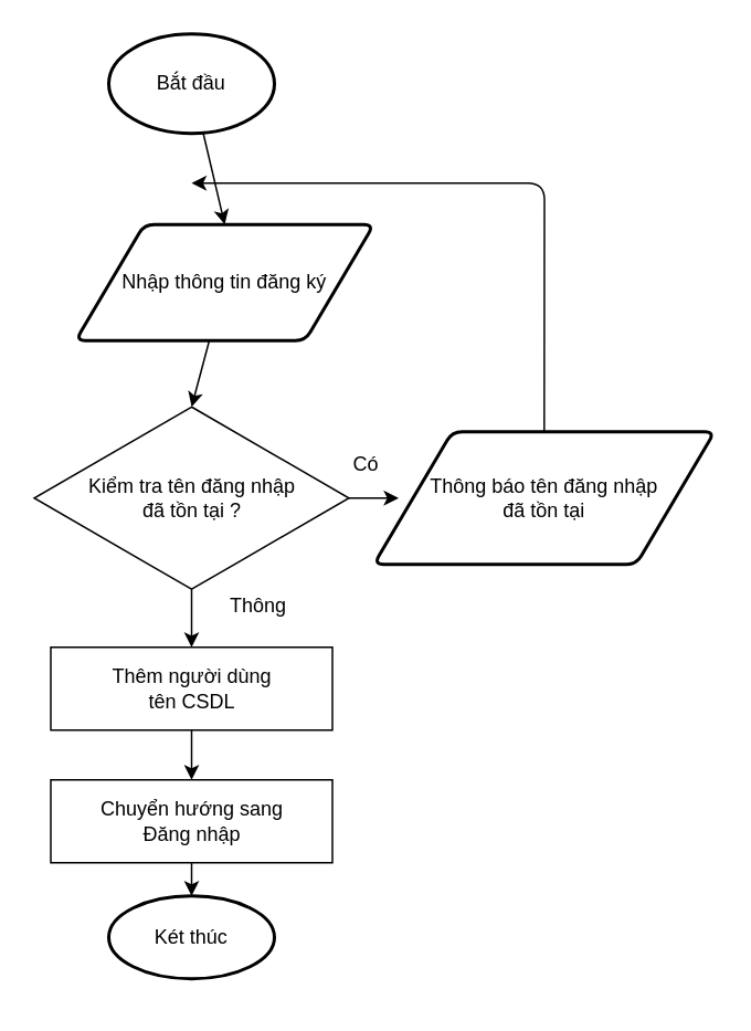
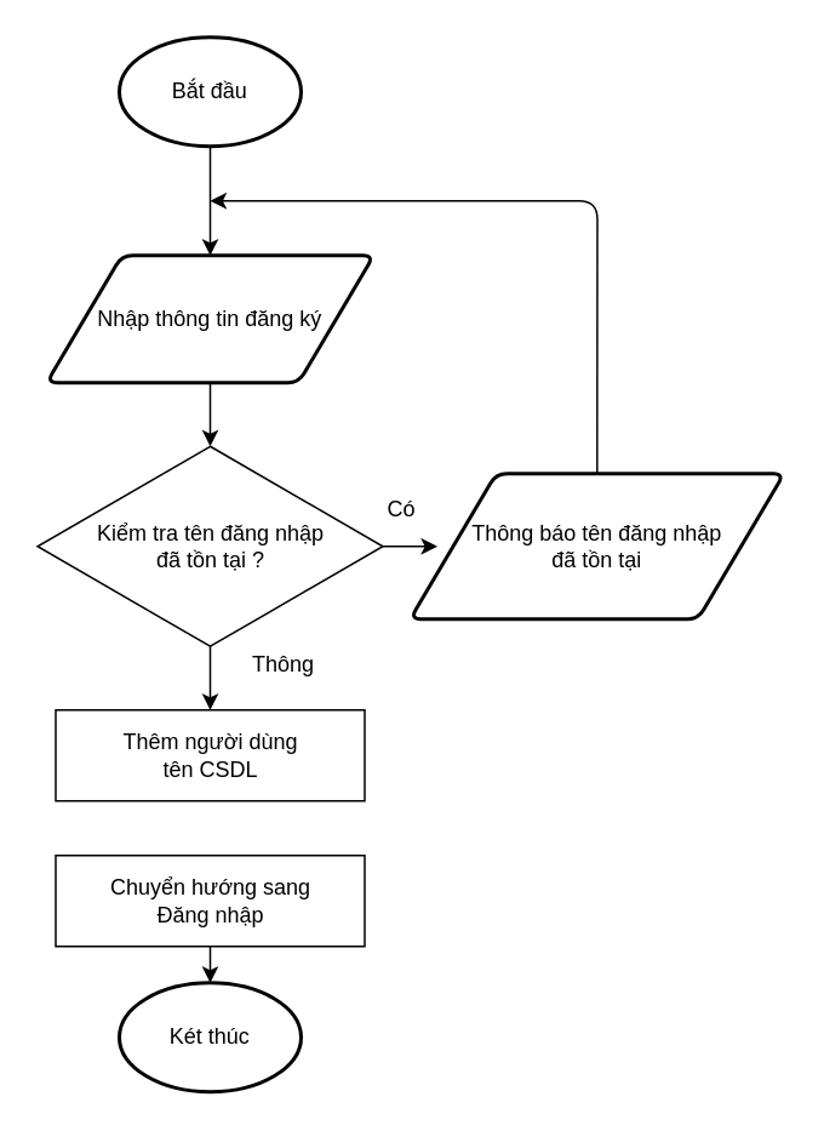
- <mxCell id="6" value="Nhập thông tin đăng ký" style="shape=parallelogram;html=1;strokeWidth=2;perimeter=parallelogramPerimeter;whiteSpace=wrap;rounded=1;arcSize=12;size=0.23;" parent="1" vertex="1"><mxGeometry x="45" y="135" width="180" height="70" as="geometry" /></mxCell>
+ <mxCell id="6" value="Nhập thông tin đăng ký" style="shape=parallelogram;html=1;strokeWidth=2;perimeter=parallelogramPerimeter;whiteSpace=wrap;rounded=1;arcSize=12;size=0.23;" parent="1" vertex="1"><mxGeometry x="25" y="140" width="180" height="70" as="geometry" /></mxCell>
- <mxCell id="12" style="edgeStyle=none;html=1;exitX=0.5;exitY=1;exitDx=0;exitDy=0;entryX=0.5;entryY=0;entryDx=0;entryDy=0;" parent="1" source="13" target="15" edge="1"><mxGeometry relative="1" as="geometry" /></mxCell>
- <mxCell id="4" value="Két thúc" style="strokeWidth=2;html=1;shape=mxgraph.flowchart.start_1;whiteSpace=wrap;" parent="1" vertex="1"><mxGeometry x="65" y="540" width="100" height="50" as="geometry" /></mxCell>
+ <mxCell id="4" value="Két thúc" style="strokeWidth=2;html=1;shape=mxgraph.flowchart.start_1;whiteSpace=wrap;" parent="1" vertex="1"><mxGeometry x="65" y="540" width="100" height="60" as="geometry" /></mxCell>
